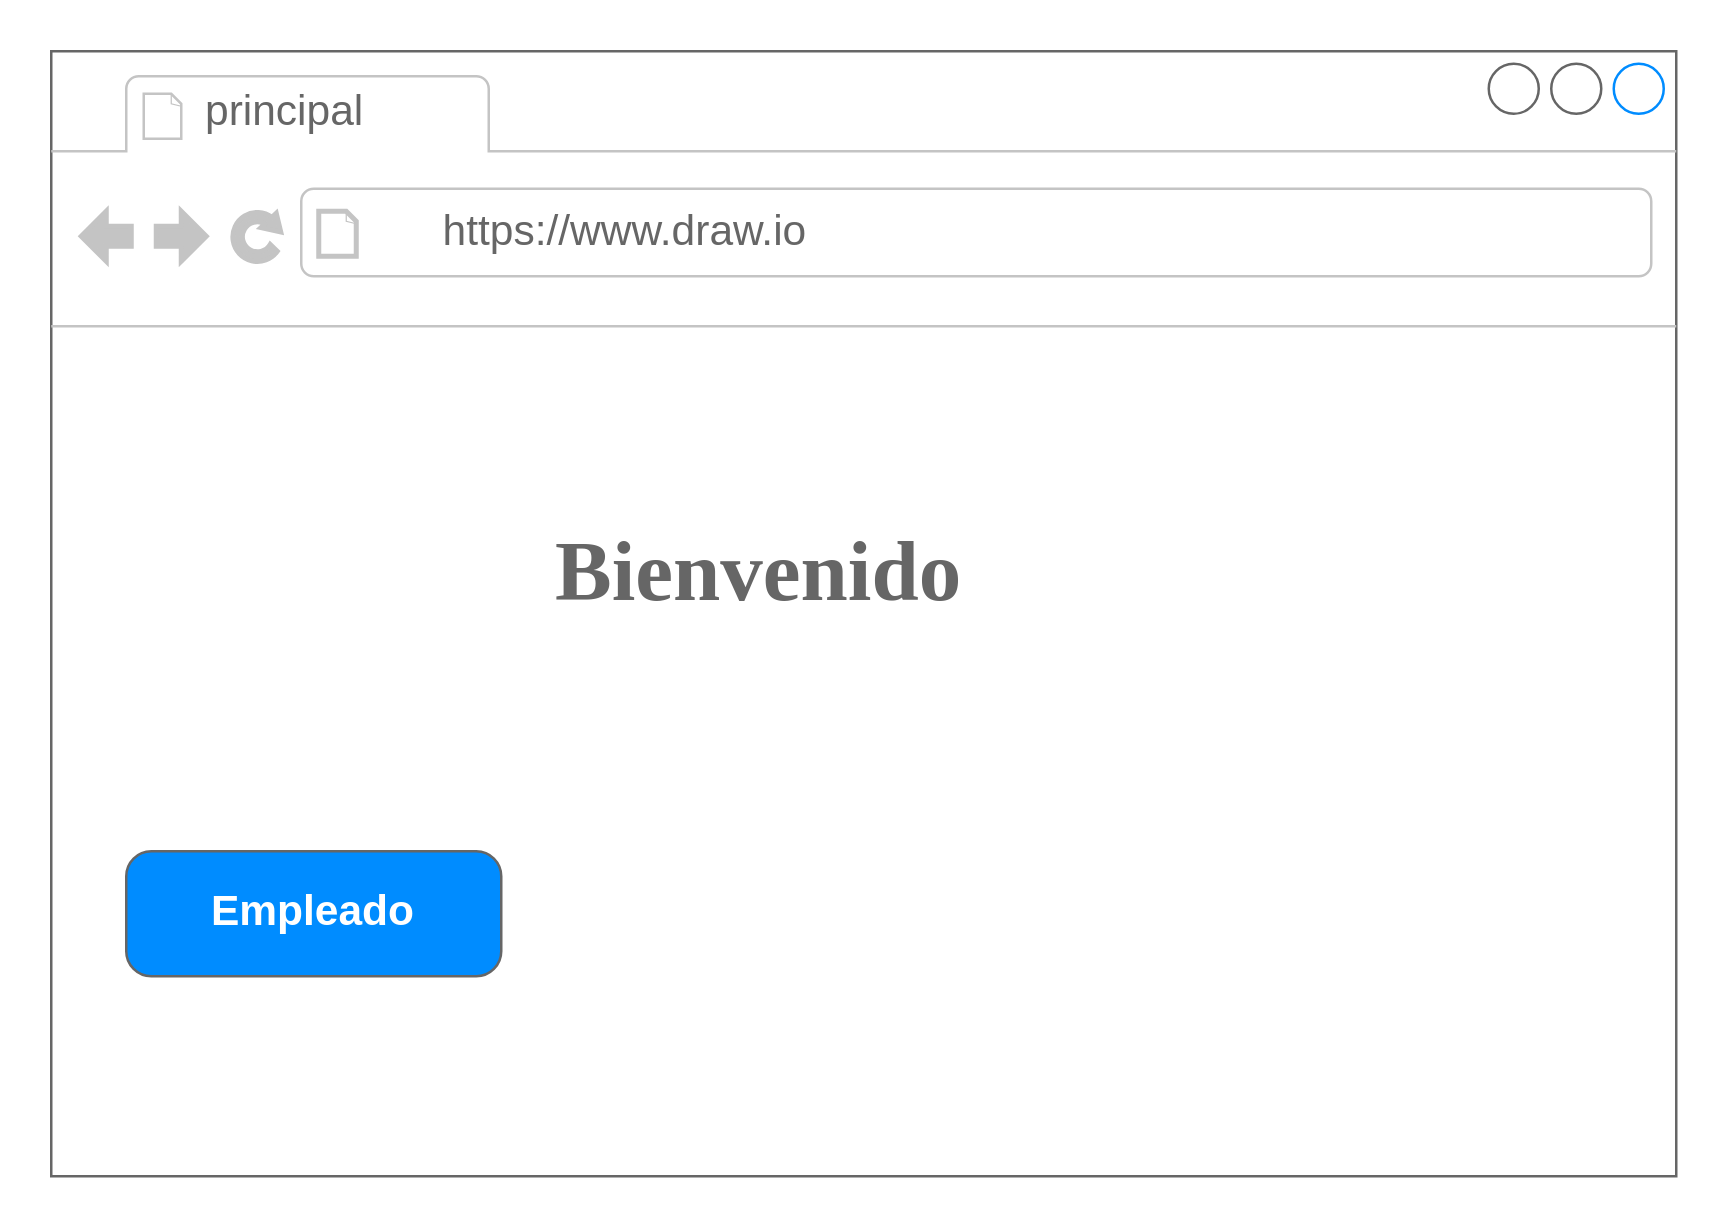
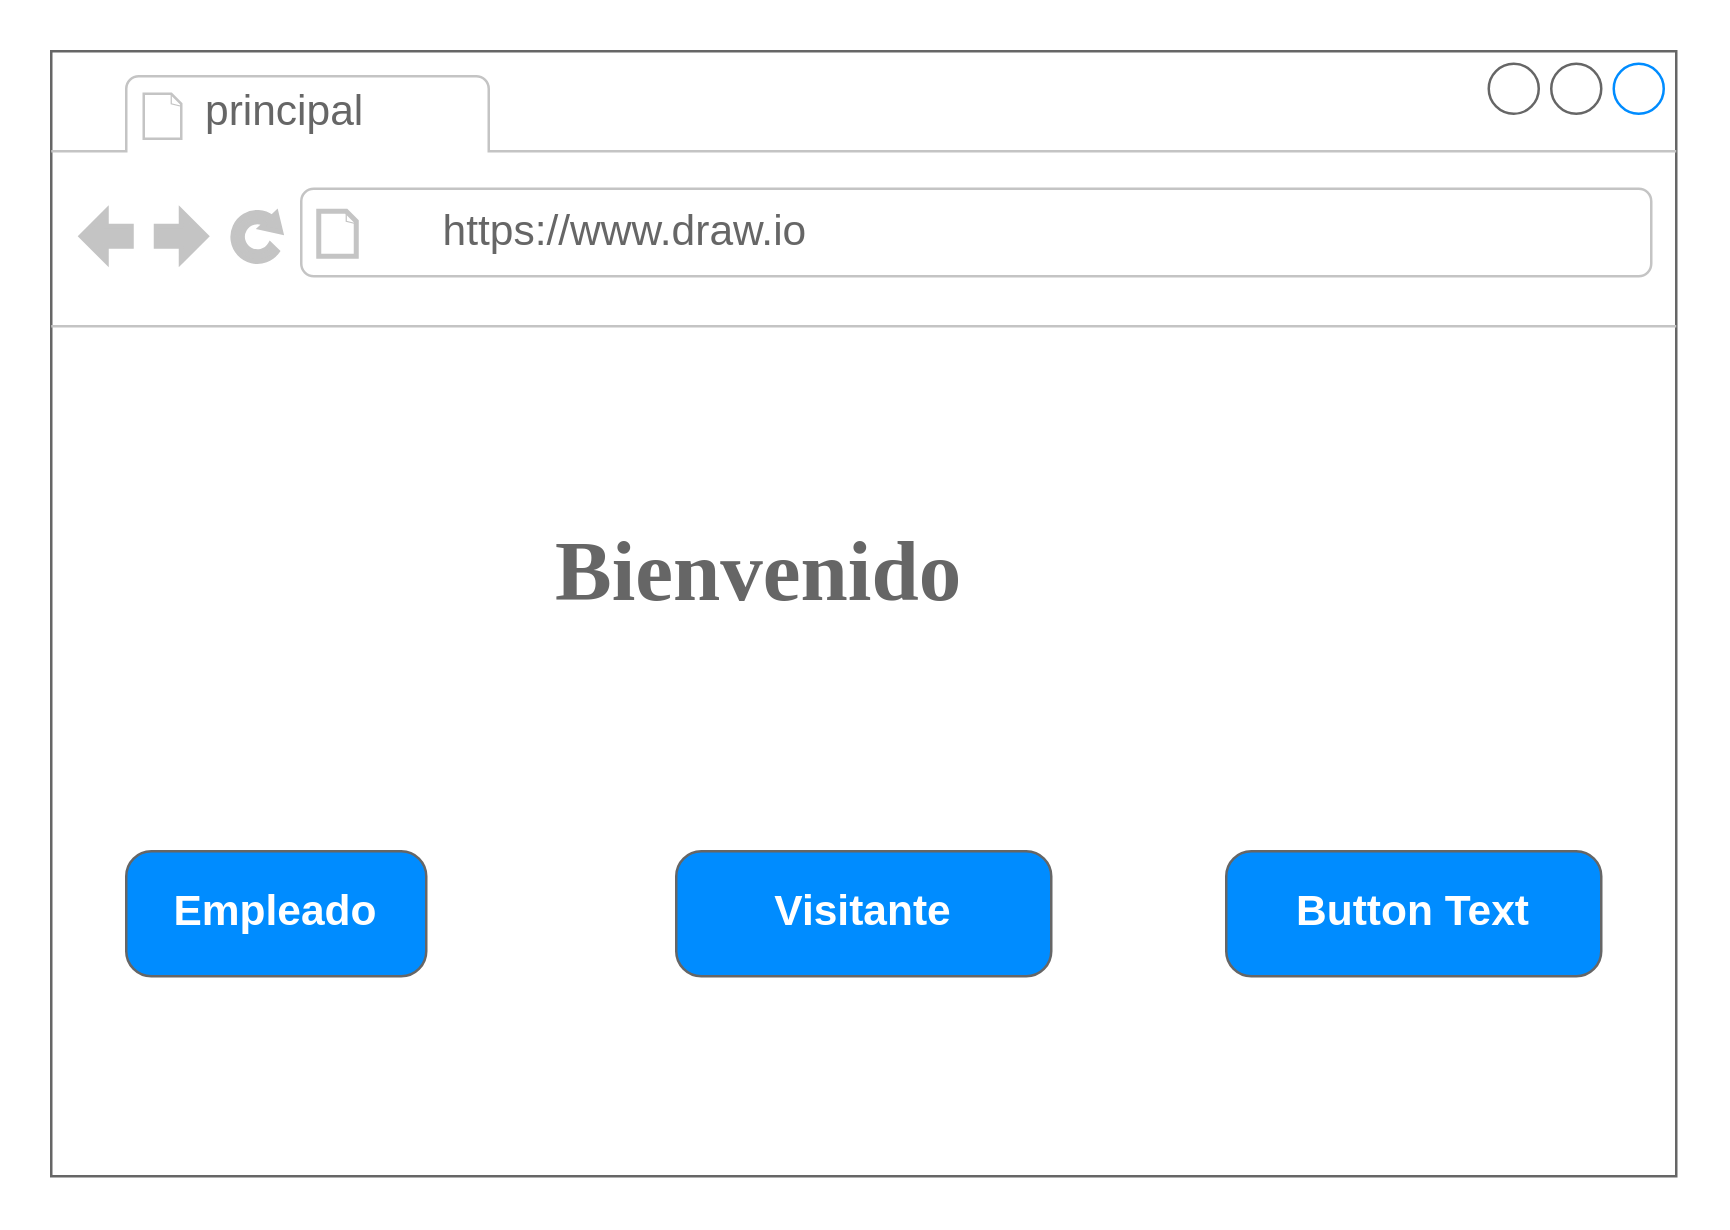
- <mxCell id="6" value="Empleado" style="strokeWidth=1;shadow=0;dashed=0;align=center;html=1;shape=mxgraph.mockup.buttons.button;strokeColor=#666666;fontColor=#ffffff;mainText=;buttonStyle=round;fontSize=17;fontStyle=1;fillColor=#008cff;whiteSpace=wrap;" parent="2" vertex="1"><mxGeometry x="30" y="320" width="150" height="50" as="geometry" /></mxCell>
+ <mxCell id="6" value="Empleado" style="strokeWidth=1;shadow=0;dashed=0;align=center;html=1;shape=mxgraph.mockup.buttons.button;strokeColor=#666666;fontColor=#ffffff;mainText=;buttonStyle=round;fontSize=17;fontStyle=1;fillColor=#008cff;whiteSpace=wrap;" parent="2" vertex="1"><mxGeometry x="30" y="320" width="120" height="50" as="geometry" /></mxCell>
+ <mxCell id="8" value="Visitante" style="strokeWidth=1;shadow=0;dashed=0;align=center;html=1;shape=mxgraph.mockup.buttons.button;strokeColor=#666666;fontColor=#ffffff;mainText=;buttonStyle=round;fontSize=17;fontStyle=1;fillColor=#008cff;whiteSpace=wrap;" parent="2" vertex="1"><mxGeometry x="250" y="320" width="150" height="50" as="geometry" /></mxCell>
+ <mxCell id="7" value="Button Text" style="strokeWidth=1;shadow=0;dashed=0;align=center;html=1;shape=mxgraph.mockup.buttons.button;strokeColor=#666666;fontColor=#ffffff;mainText=;buttonStyle=round;fontSize=17;fontStyle=1;fillColor=#008cff;whiteSpace=wrap;" parent="2" vertex="1"><mxGeometry x="470" y="320" width="150" height="50" as="geometry" /></mxCell>
